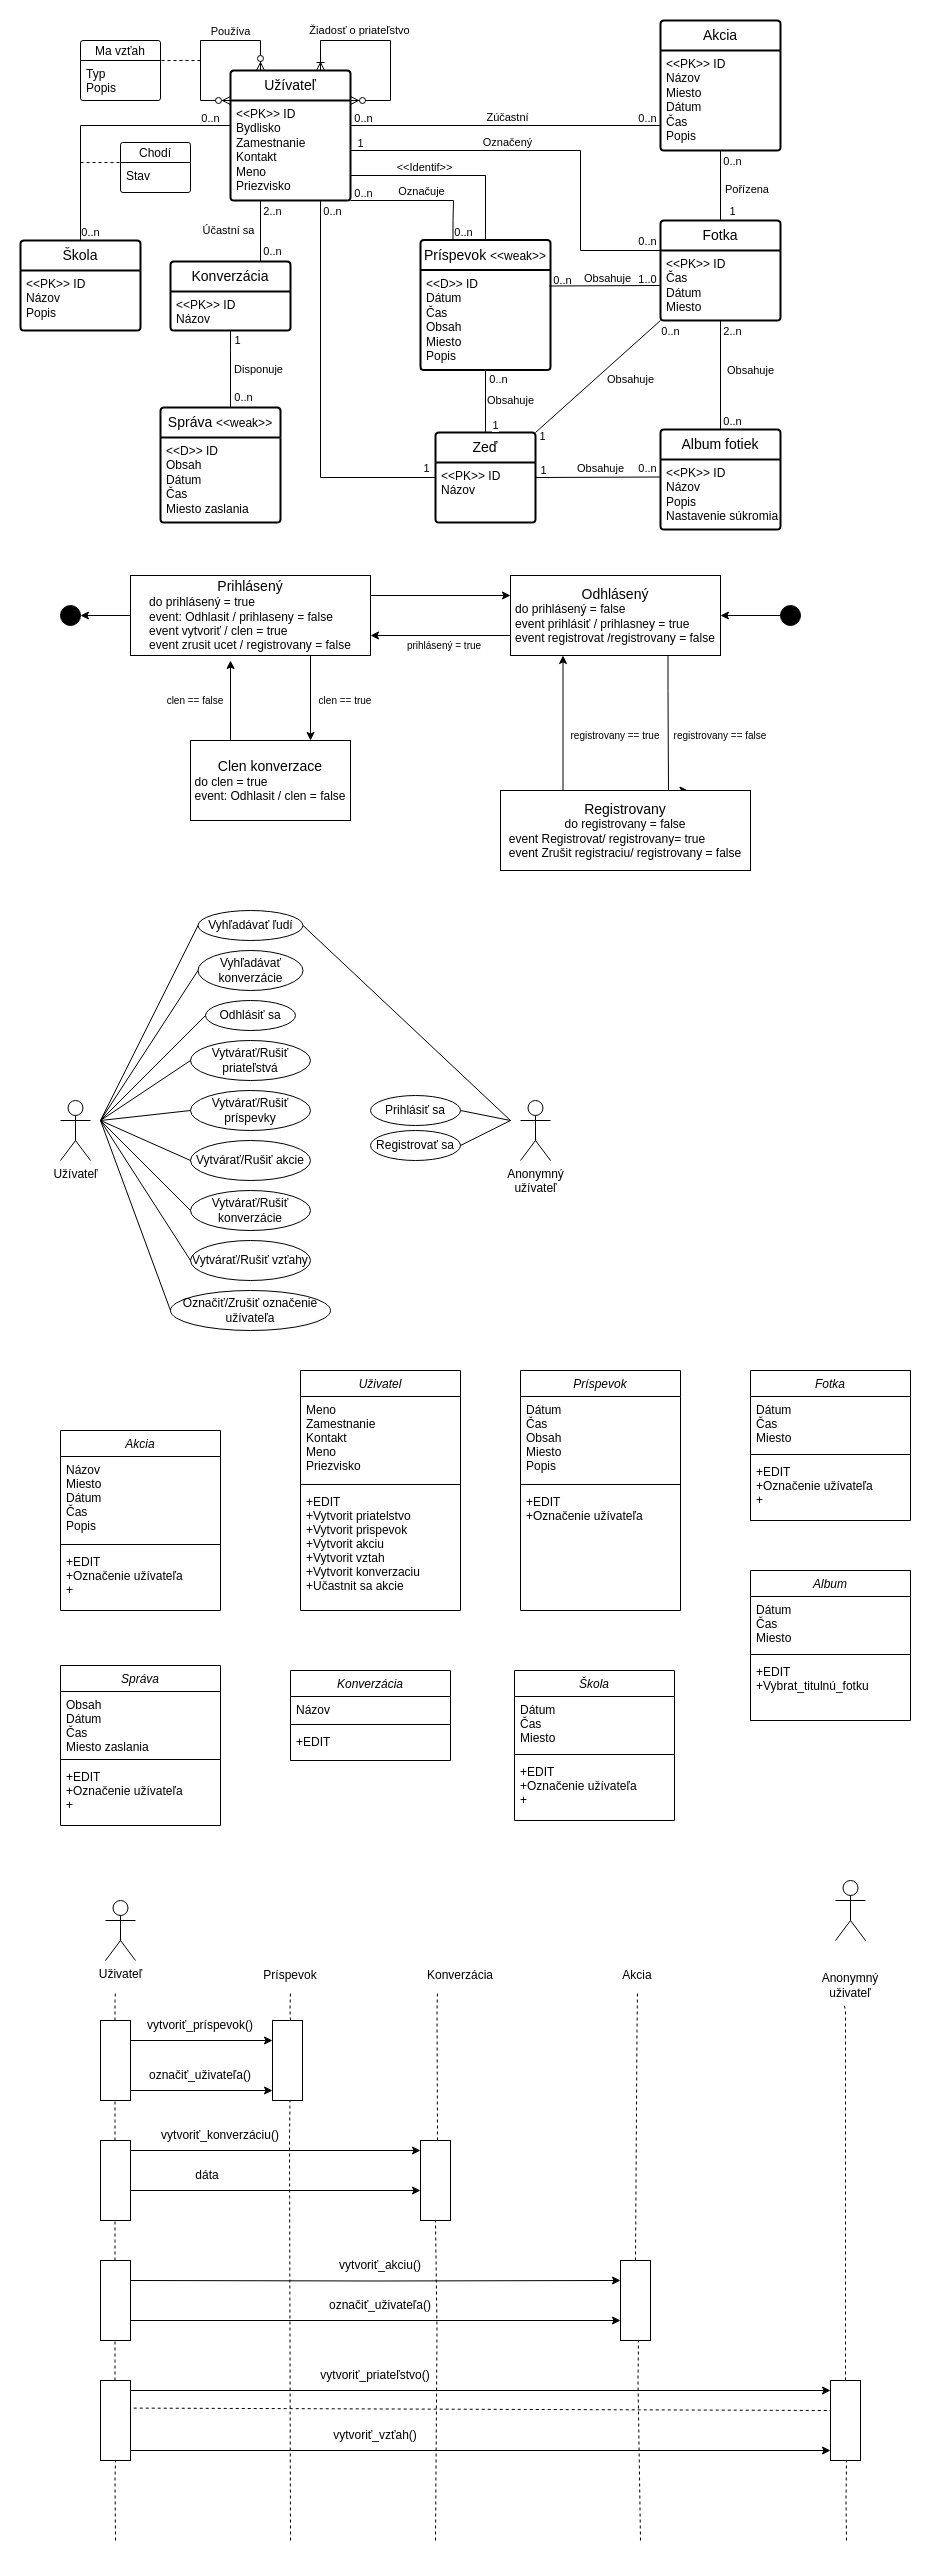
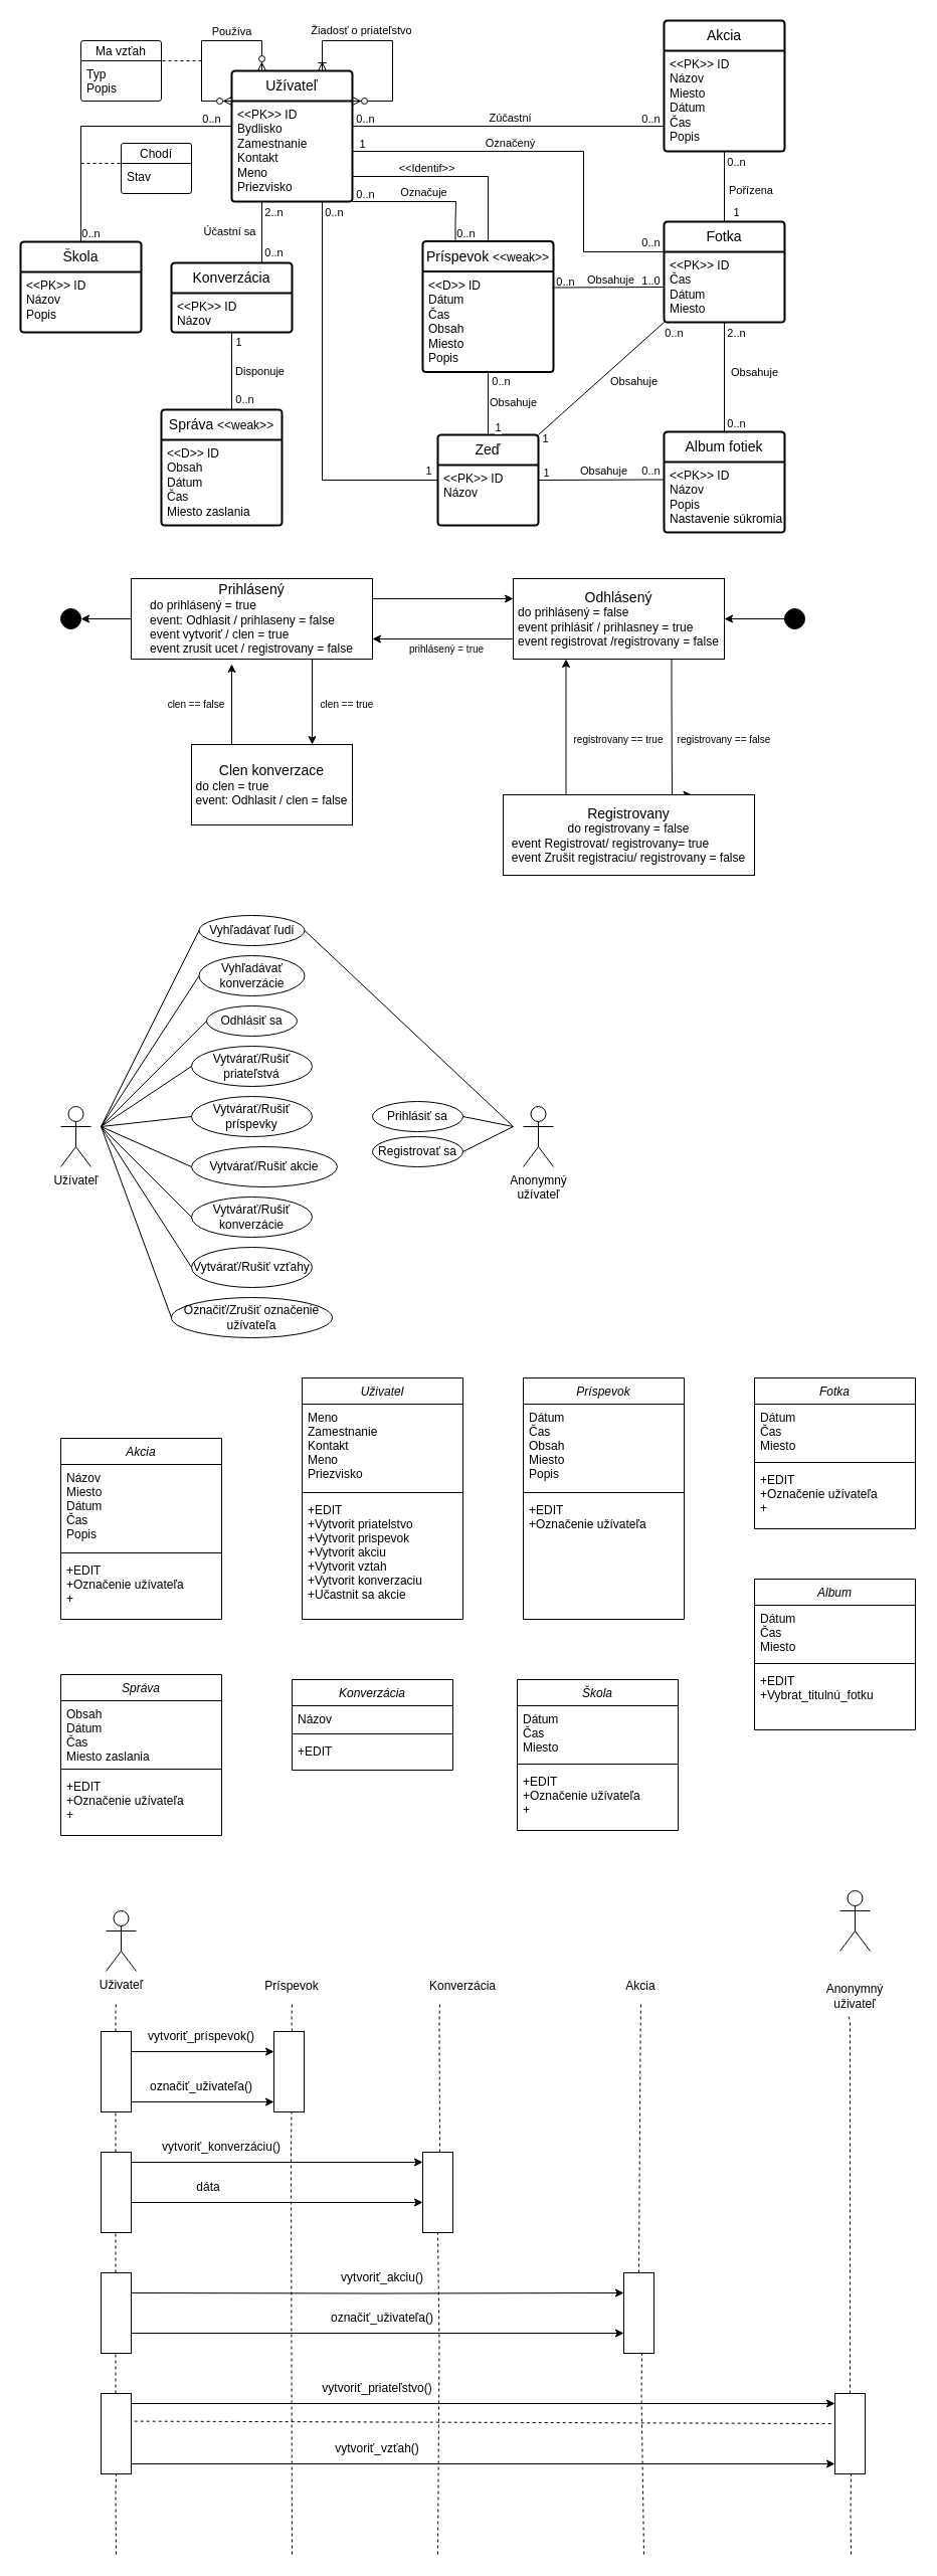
- <mxCell id="104" value="Vytvárať/Rušiť akcie" style="ellipse;whiteSpace=wrap;html=1;" vertex="1" parent="1"><mxGeometry x="190" y="1140" width="120" height="40" as="geometry" /></mxCell>
+ <mxCell id="104" value="Vytvárať/Rušiť akcie" style="ellipse;whiteSpace=wrap;html=1;" vertex="1" parent="1"><mxGeometry x="190" y="1140" width="145" height="40" as="geometry" /></mxCell>
